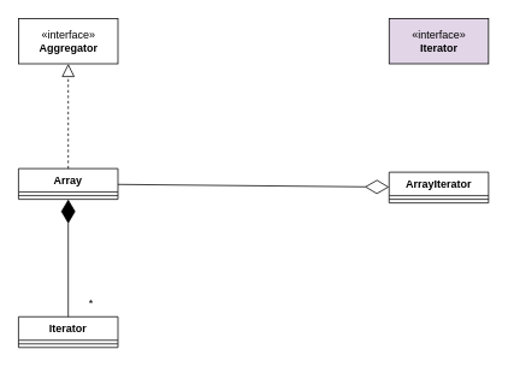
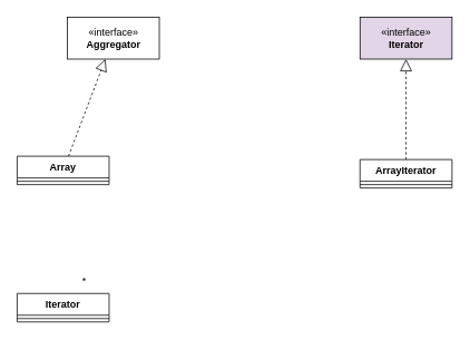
- <mxCell id="8" value="«interface»&lt;br&gt;&lt;b&gt;Aggregator&lt;/b&gt;" style="html=1;" vertex="1" parent="1"><mxGeometry x="20" y="20" width="110" height="50" as="geometry" /></mxCell>
+ <mxCell id="8" value="«interface»&lt;br&gt;&lt;b&gt;Aggregator&lt;/b&gt;" style="html=1;" vertex="1" parent="1"><mxGeometry x="80" y="20" width="110" height="50" as="geometry" /></mxCell>
+ <mxCell id="14" value="" style="endArrow=block;dashed=1;endFill=0;endSize=12;html=1;rounded=0;" edge="1" parent="1" source="6" target="9"><mxGeometry width="160" relative="1" as="geometry"><mxPoint x="85" y="230" as="sourcePoint" /><mxPoint x="85" y="80" as="targetPoint" /></mxGeometry></mxCell>
- <mxCell id="10" value="" style="endArrow=diamondThin;endFill=0;endSize=24;html=1;rounded=0;" edge="1" parent="1" source="2" target="6"><mxGeometry width="160" relative="1" as="geometry"><mxPoint x="150" y="380" as="sourcePoint" /><mxPoint x="310" y="380" as="targetPoint" /></mxGeometry></mxCell>
- <mxCell id="11" value="" style="endArrow=diamondThin;endFill=1;endSize=24;html=1;rounded=0;" edge="1" parent="1" source="4" target="2"><mxGeometry width="160" relative="1" as="geometry"><mxPoint x="150" y="380" as="sourcePoint" /><mxPoint x="310" y="380" as="targetPoint" /></mxGeometry></mxCell>
